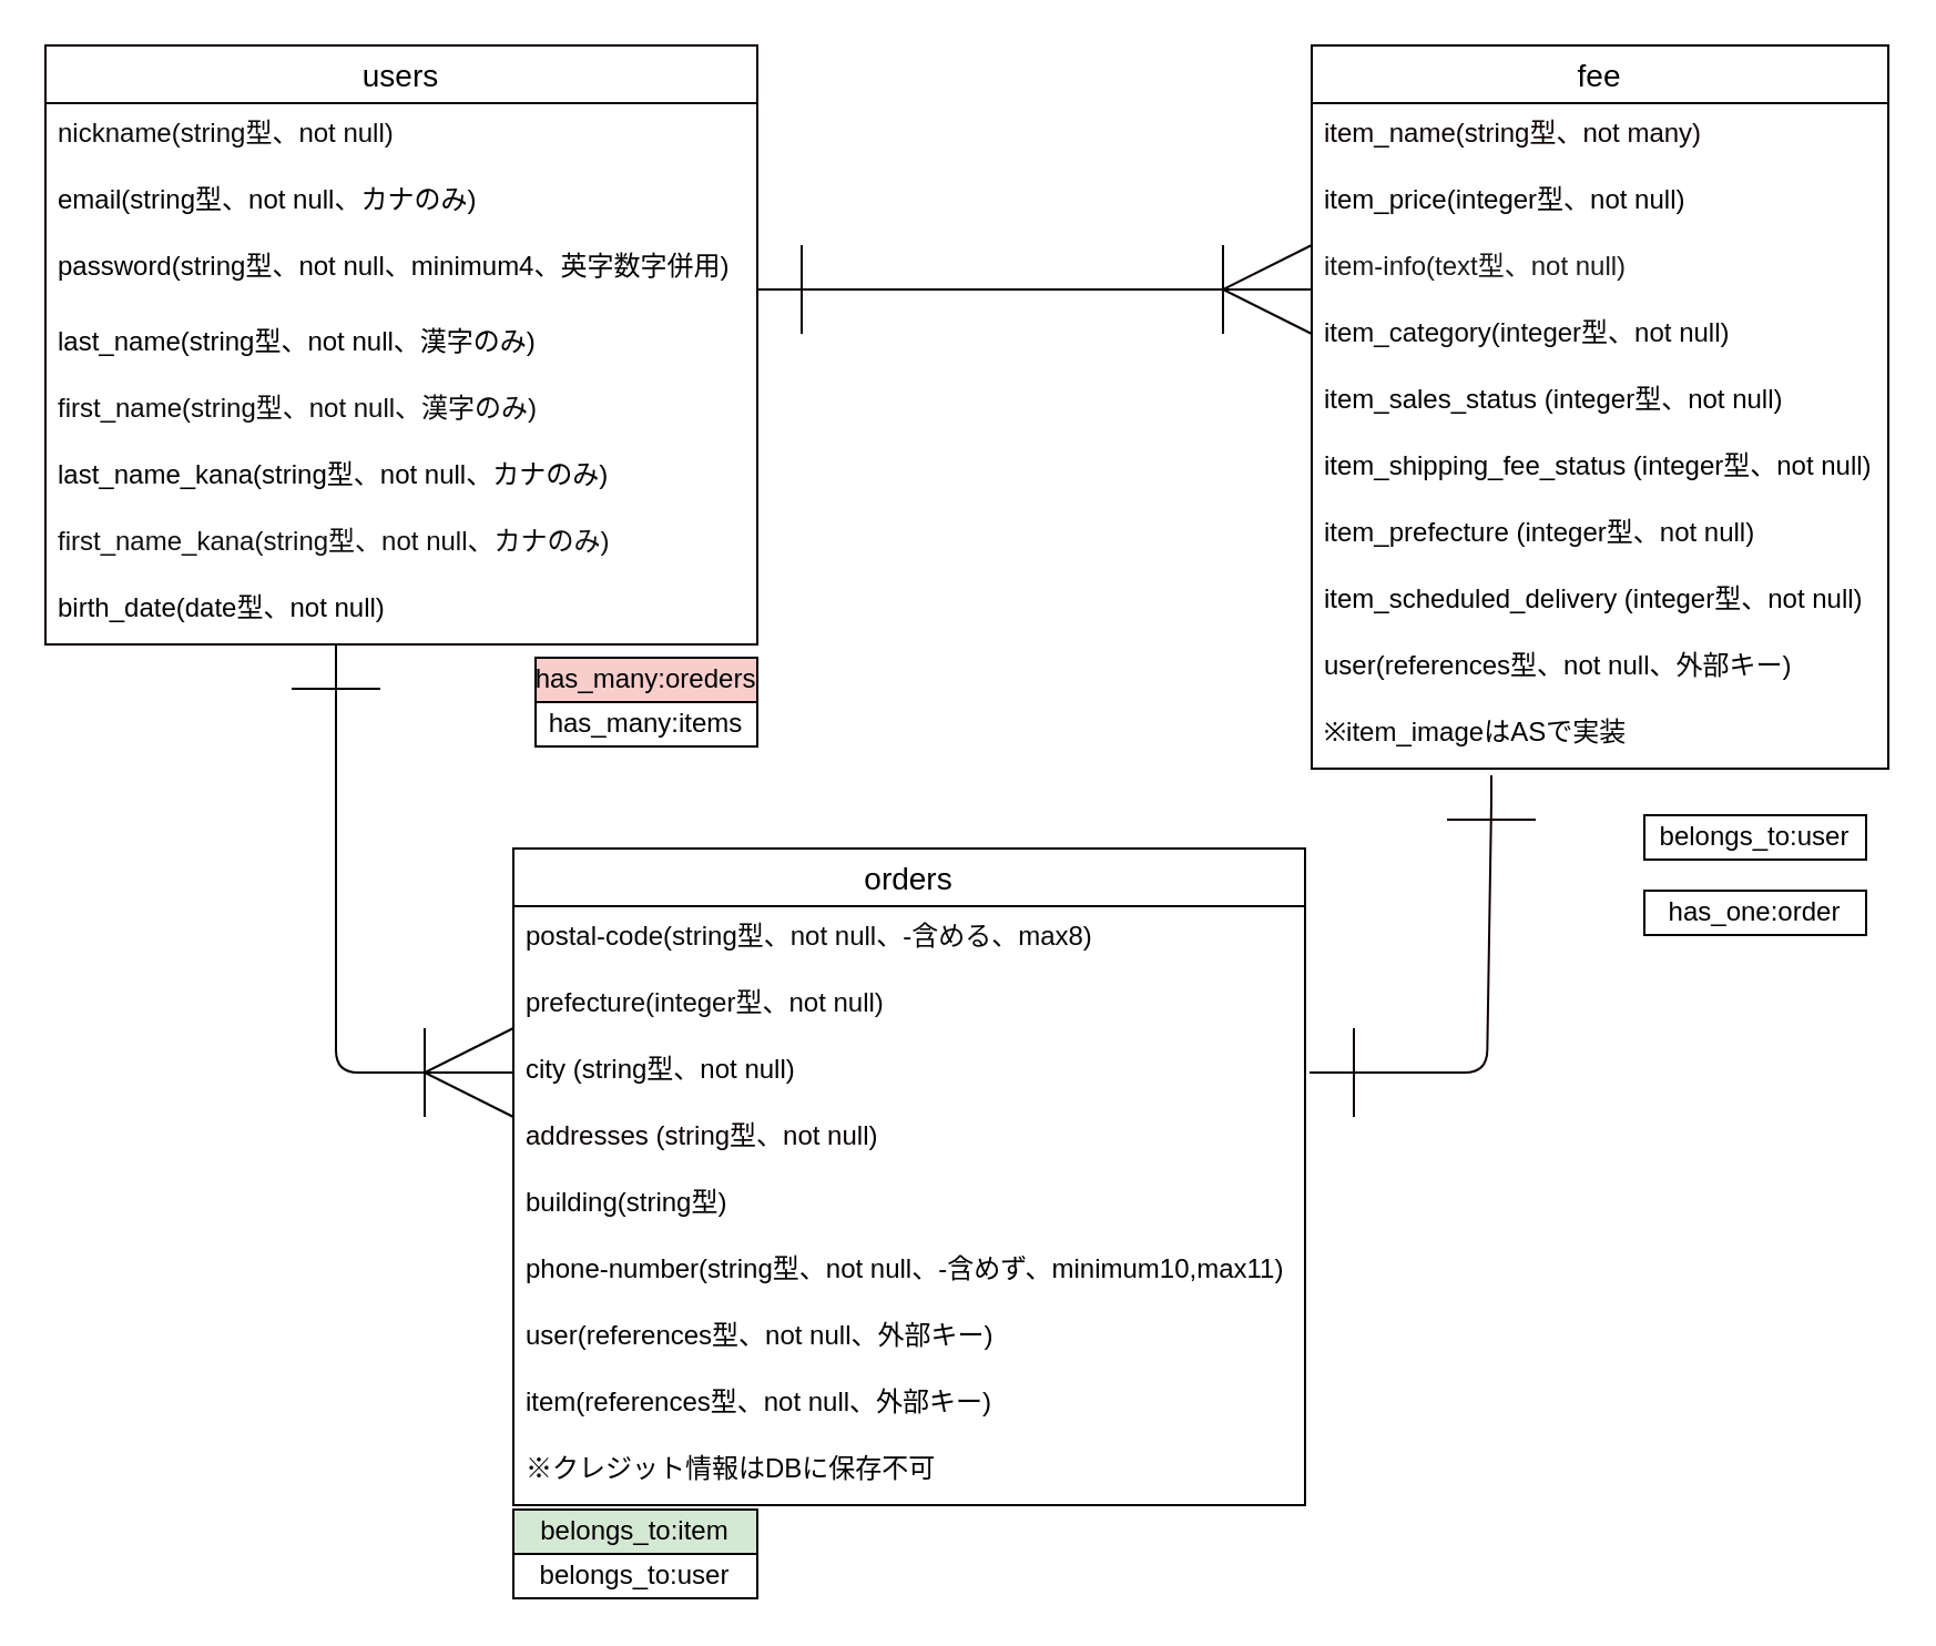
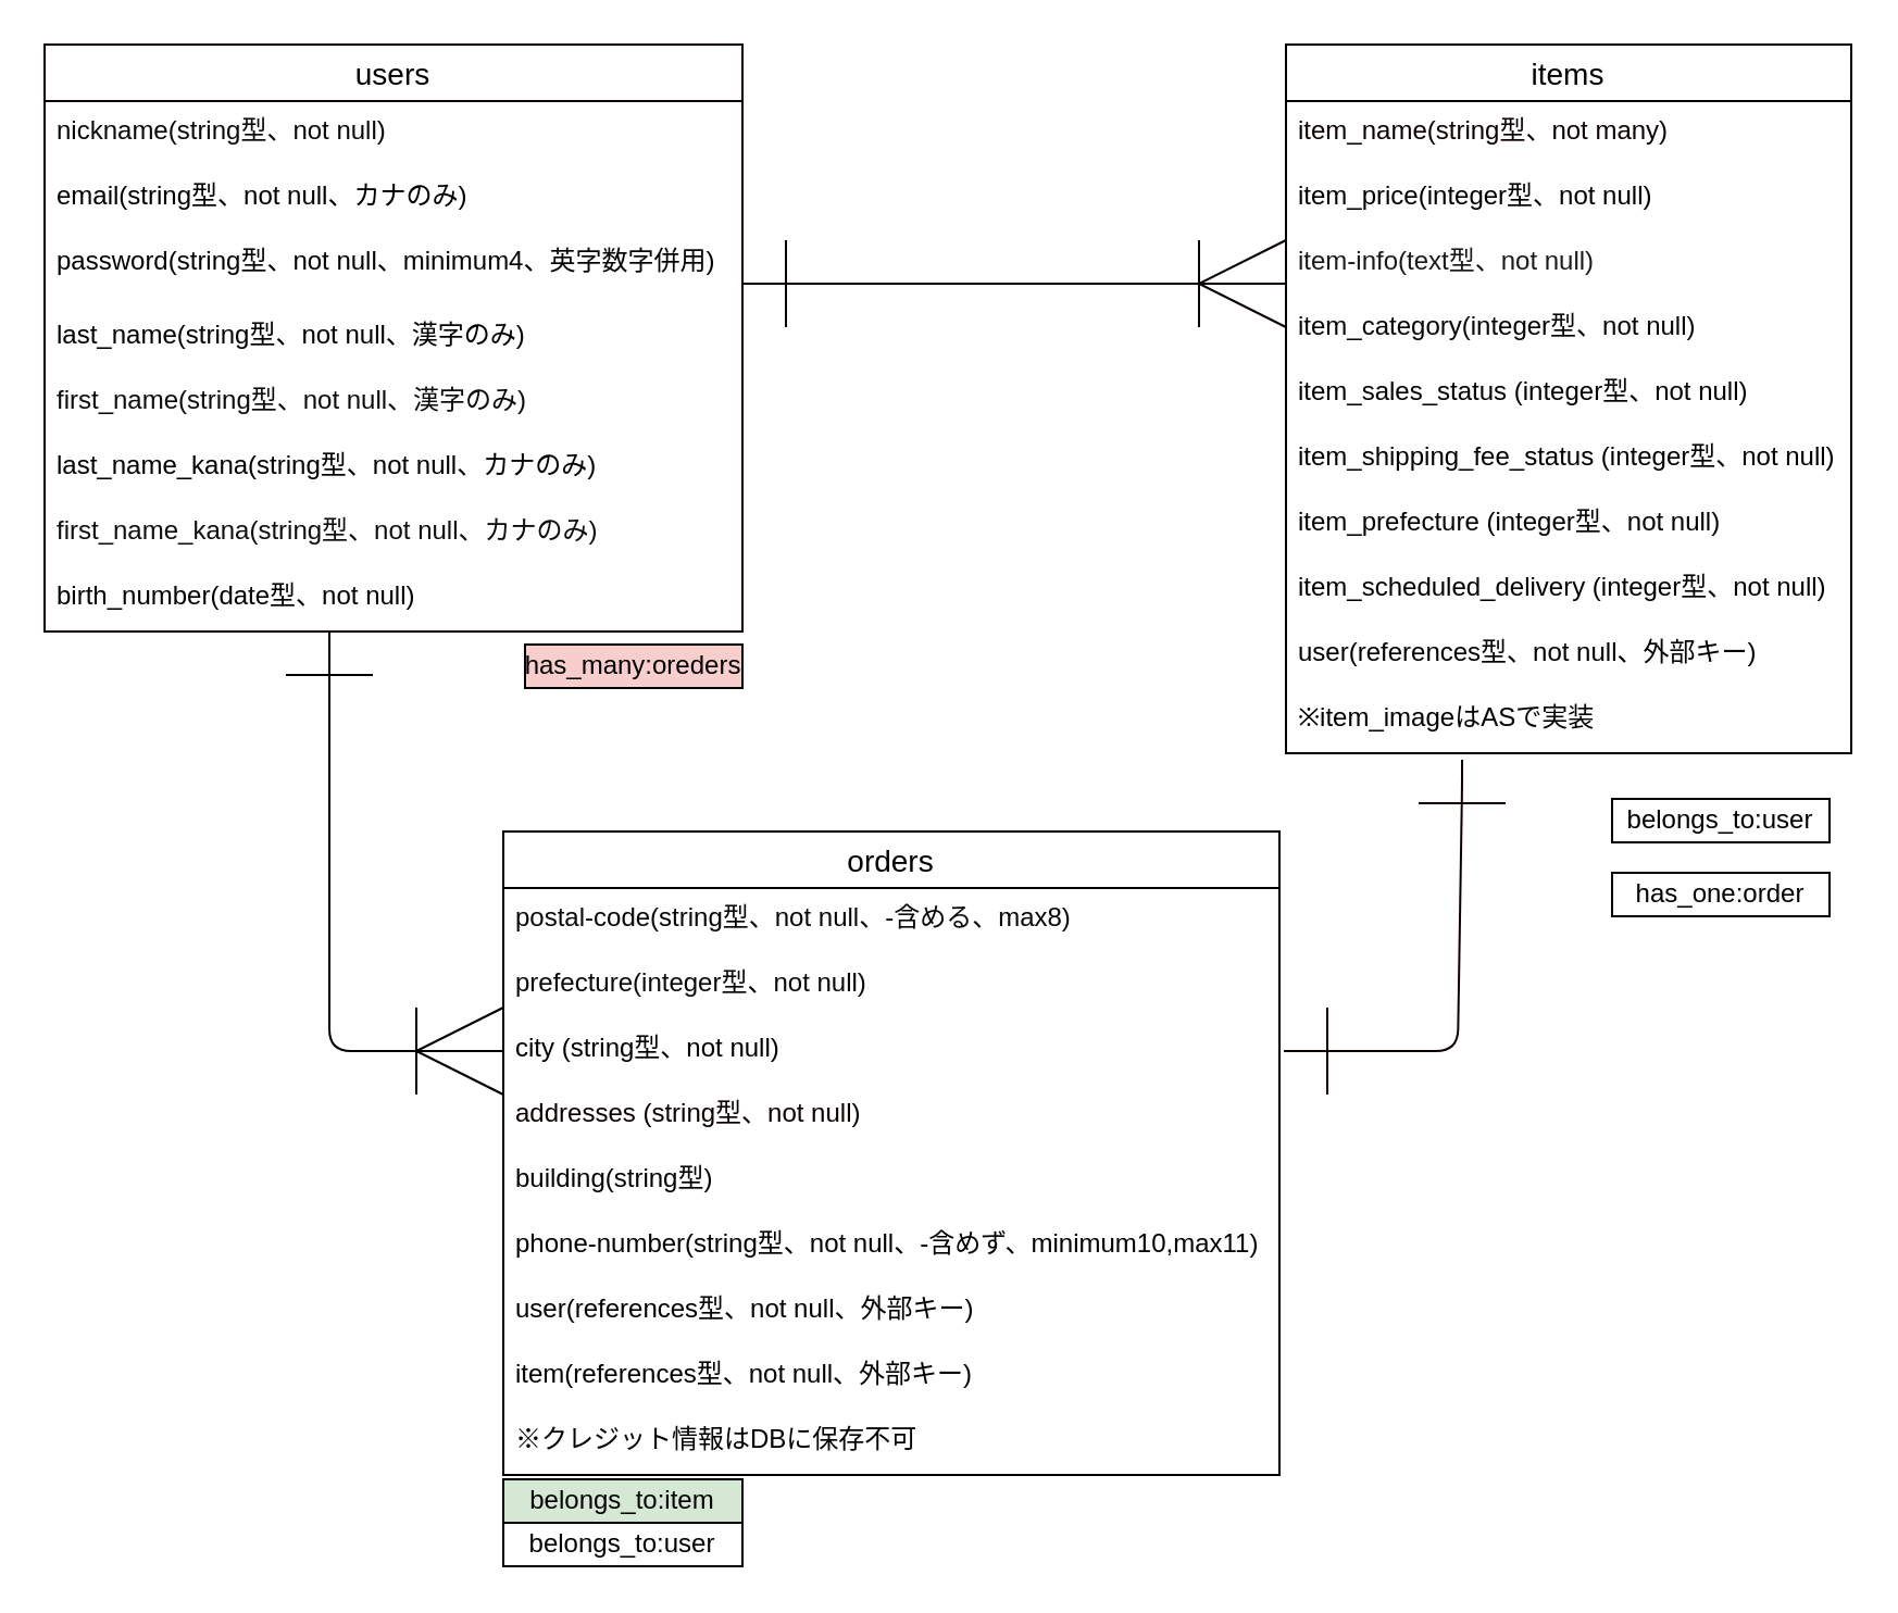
- <mxCell id="11" value="fee" style="swimlane;fontStyle=0;childLayout=stackLayout;horizontal=1;startSize=26;horizontalStack=0;resizeParent=1;resizeParentMax=0;resizeLast=0;collapsible=1;marginBottom=0;align=center;fontSize=14;strokeColor=#000000;" vertex="1" parent="1"><mxGeometry x="591" y="20" width="260" height="326" as="geometry" /></mxCell>
+ <mxCell id="11" value="items" style="swimlane;fontStyle=0;childLayout=stackLayout;horizontal=1;startSize=26;horizontalStack=0;resizeParent=1;resizeParentMax=0;resizeLast=0;collapsible=1;marginBottom=0;align=center;fontSize=14;strokeColor=#000000;" vertex="1" parent="1"><mxGeometry x="591" y="20" width="260" height="326" as="geometry" /></mxCell>
- <mxCell id="10" value="birth_date(date型、not null)" style="text;strokeColor=none;fillColor=none;spacingLeft=4;spacingRight=4;overflow=hidden;rotatable=0;points=[[0,0.5],[1,0.5]];portConstraint=eastwest;fontSize=12;fontColor=#030202;" vertex="1" parent="2"><mxGeometry y="240" width="321" height="30" as="geometry" /></mxCell>
+ <mxCell id="10" value="birth_number(date型、not null)" style="text;strokeColor=none;fillColor=none;spacingLeft=4;spacingRight=4;overflow=hidden;rotatable=0;points=[[0,0.5],[1,0.5]];portConstraint=eastwest;fontSize=12;fontColor=#030202;" vertex="1" parent="2"><mxGeometry y="240" width="321" height="30" as="geometry" /></mxCell>
- <mxCell id="38" value="has_many:items" style="whiteSpace=wrap;html=1;align=center;" vertex="1" parent="1"><mxGeometry x="241" y="316" width="100" height="20" as="geometry" /></mxCell>
